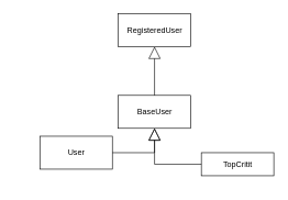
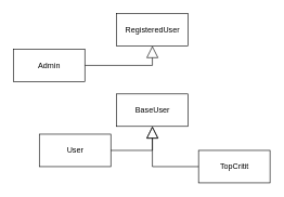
+ <mxCell id="4" value="Admin" style="html=1;" vertex="1" parent="1"><mxGeometry x="20" y="75" width="110" height="50" as="geometry" /></mxCell>
+ <mxCell id="3" value="" style="endArrow=block;endSize=16;endFill=0;html=1;rounded=0;entryX=0.5;entryY=1;entryDx=0;entryDy=0;edgeStyle=orthogonalEdgeStyle;" edge="1" parent="1" source="4" target="2"><mxGeometry x="-0.172" y="-15" width="160" relative="1" as="geometry"><mxPoint x="70" y="190" as="sourcePoint" /><mxPoint x="230" y="190" as="targetPoint" /><mxPoint as="offset" /></mxGeometry></mxCell>
- <mxCell id="8" value="" style="endArrow=block;endSize=16;endFill=0;html=1;rounded=0;edgeStyle=orthogonalEdgeStyle;" edge="1" parent="1" source="5" target="2"><mxGeometry x="-0.355" width="160" relative="1" as="geometry"><mxPoint x="50" y="145" as="sourcePoint" /><mxPoint x="244" y="60" as="targetPoint" /><mxPoint as="offset" /></mxGeometry></mxCell>
- <mxCell id="7" value="TopCritit" style="html=1;" vertex="1" parent="1"><mxGeometry x="305" y="231" width="110" height="35" as="geometry" /></mxCell>
+ <mxCell id="7" value="TopCritit" style="html=1;" vertex="1" parent="1"><mxGeometry x="305" y="231" width="110" height="50" as="geometry" /></mxCell>
